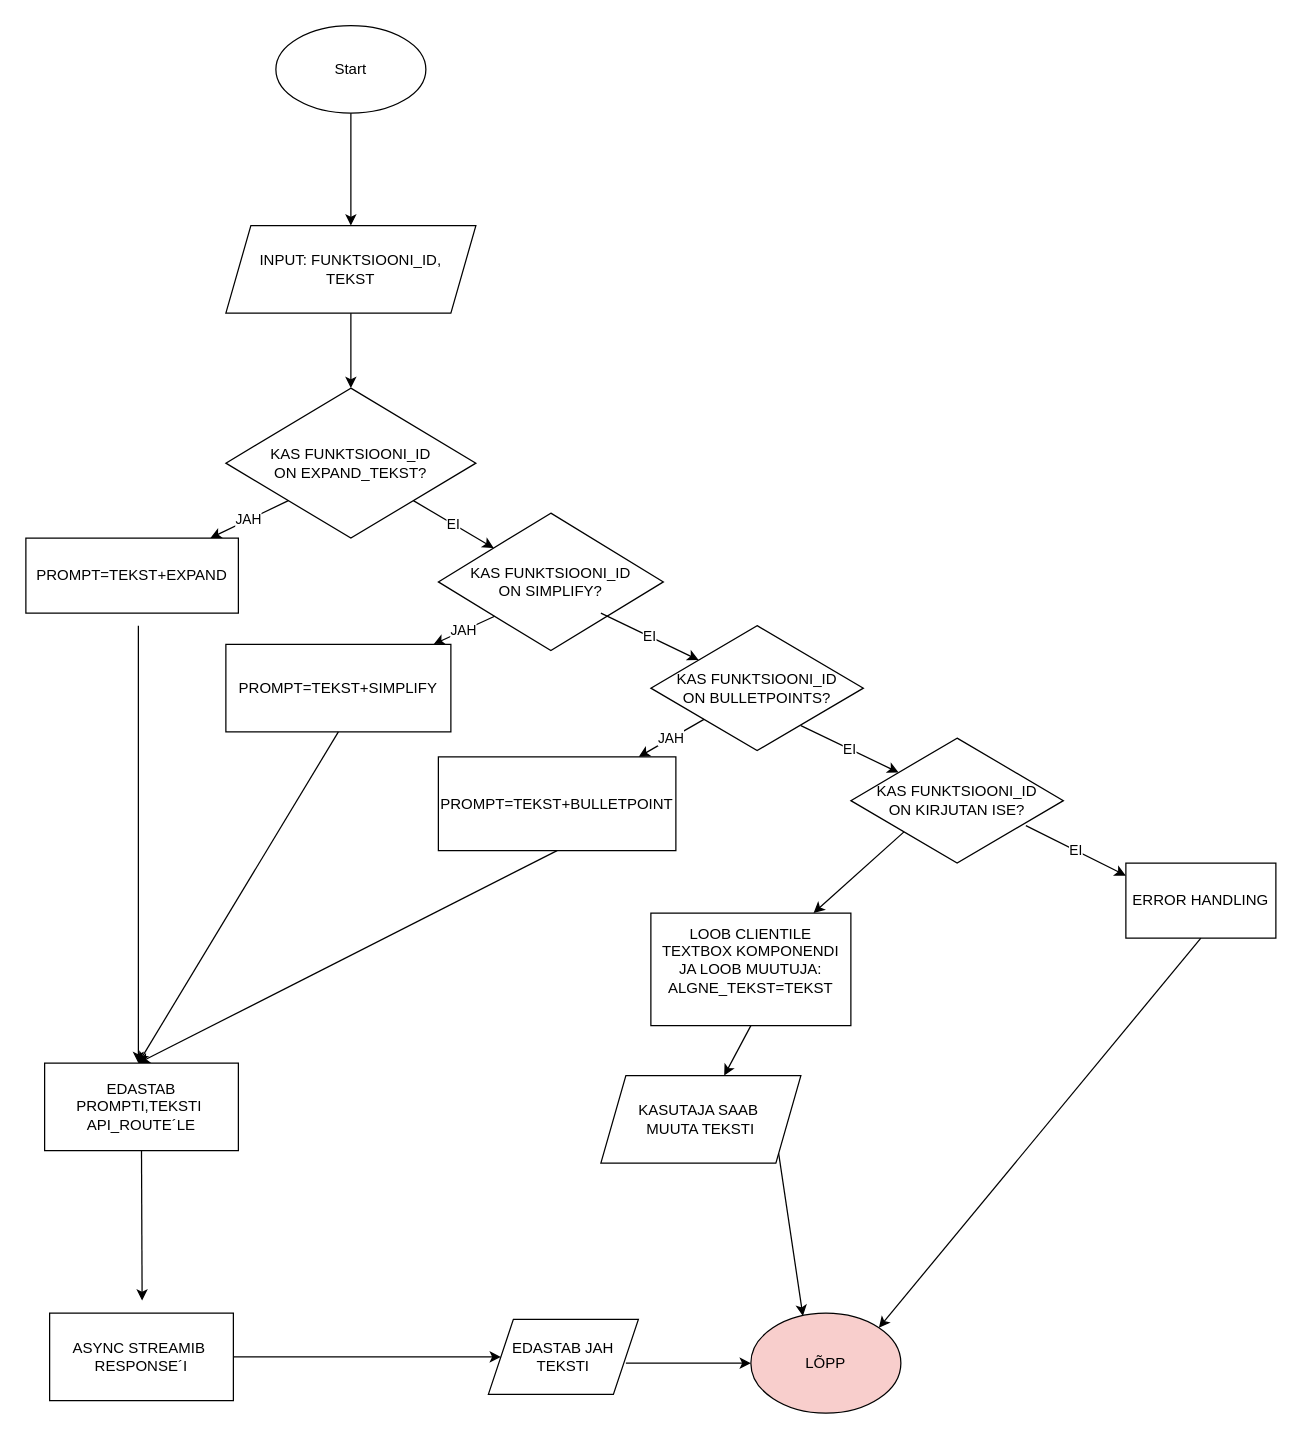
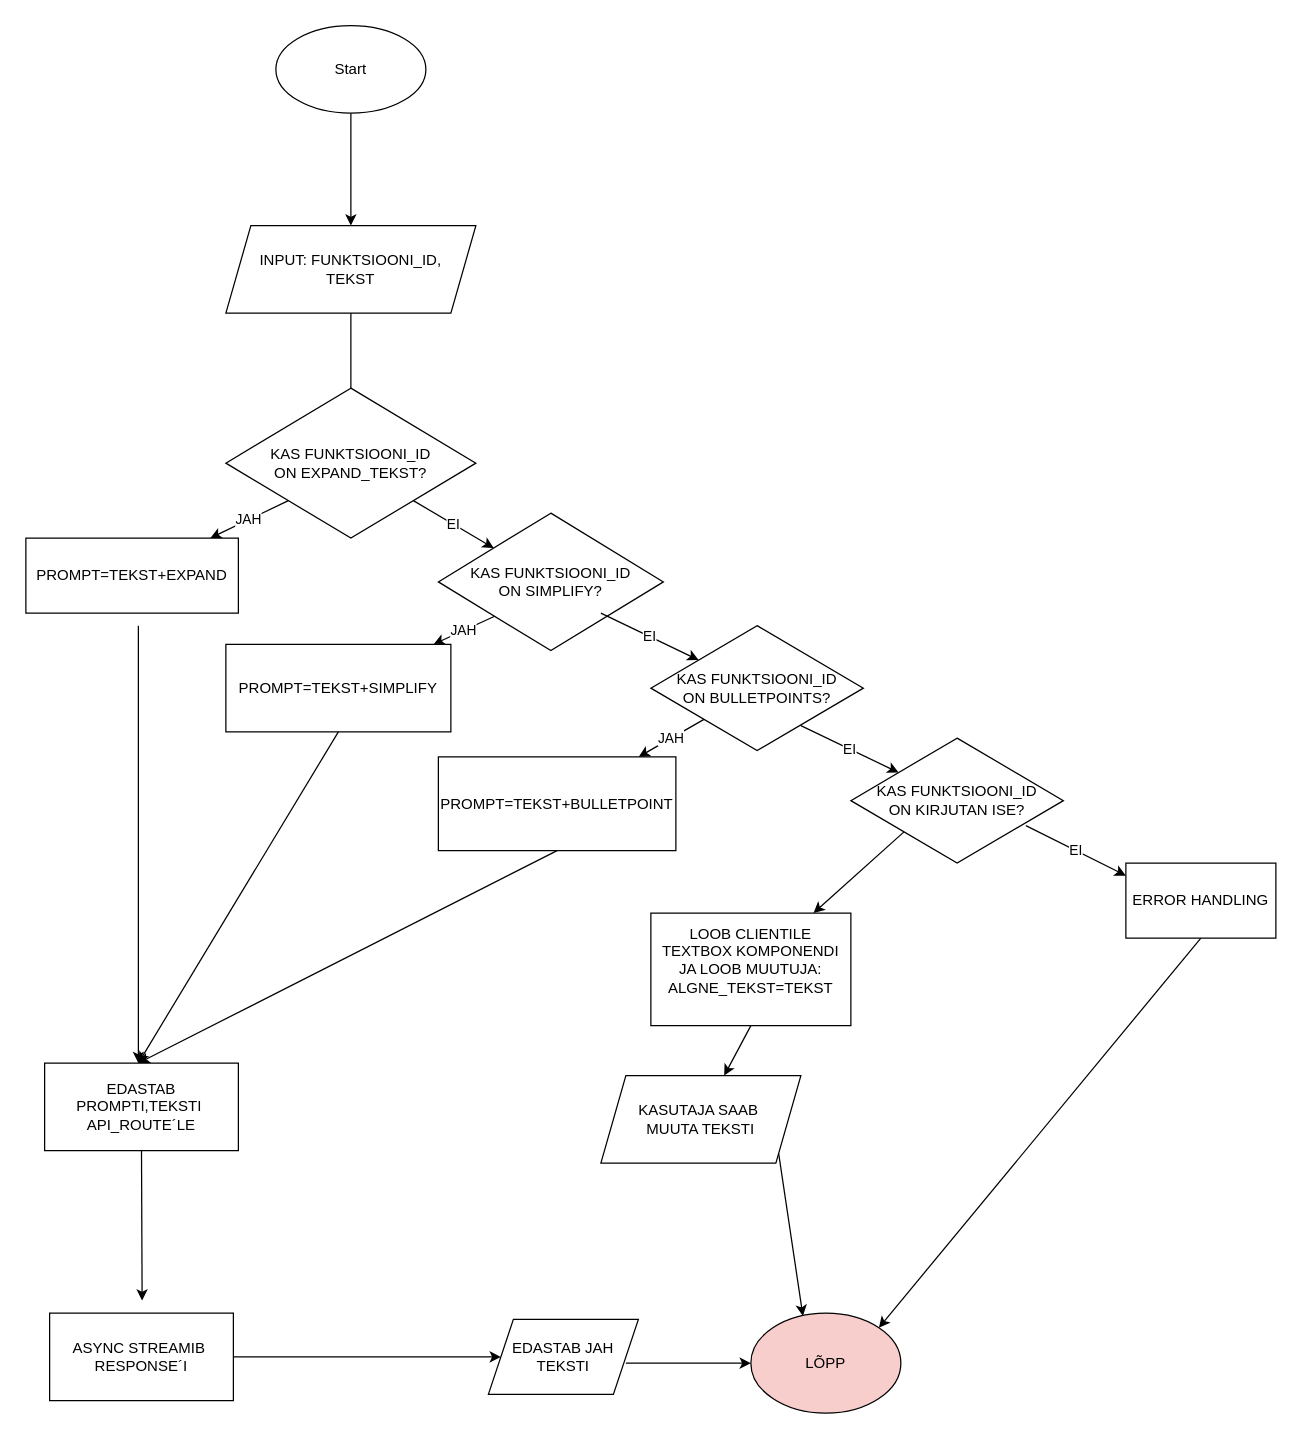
- <mxCell id="6" value="" style="endArrow=classic;html=1;rounded=0;entryX=0.5;entryY=0;entryDx=0;entryDy=0;exitX=0.5;exitY=1;exitDx=0;exitDy=0;" edge="1" parent="1" source="4" target="5"><mxGeometry width="50" height="50" relative="1" as="geometry"><mxPoint x="280" y="260" as="sourcePoint" /><mxPoint x="330" y="180" as="targetPoint" /></mxGeometry></mxCell>
+ <mxCell id="6" value="" style="endArrow=none;html=1;rounded=0;entryX=0.5;entryY=0;entryDx=0;entryDy=0;exitX=0.5;exitY=1;exitDx=0;exitDy=0;" edge="1" parent="1" source="4" target="5"><mxGeometry width="50" height="50" relative="1" as="geometry"><mxPoint x="280" y="260" as="sourcePoint" /><mxPoint x="330" y="180" as="targetPoint" /></mxGeometry></mxCell>
